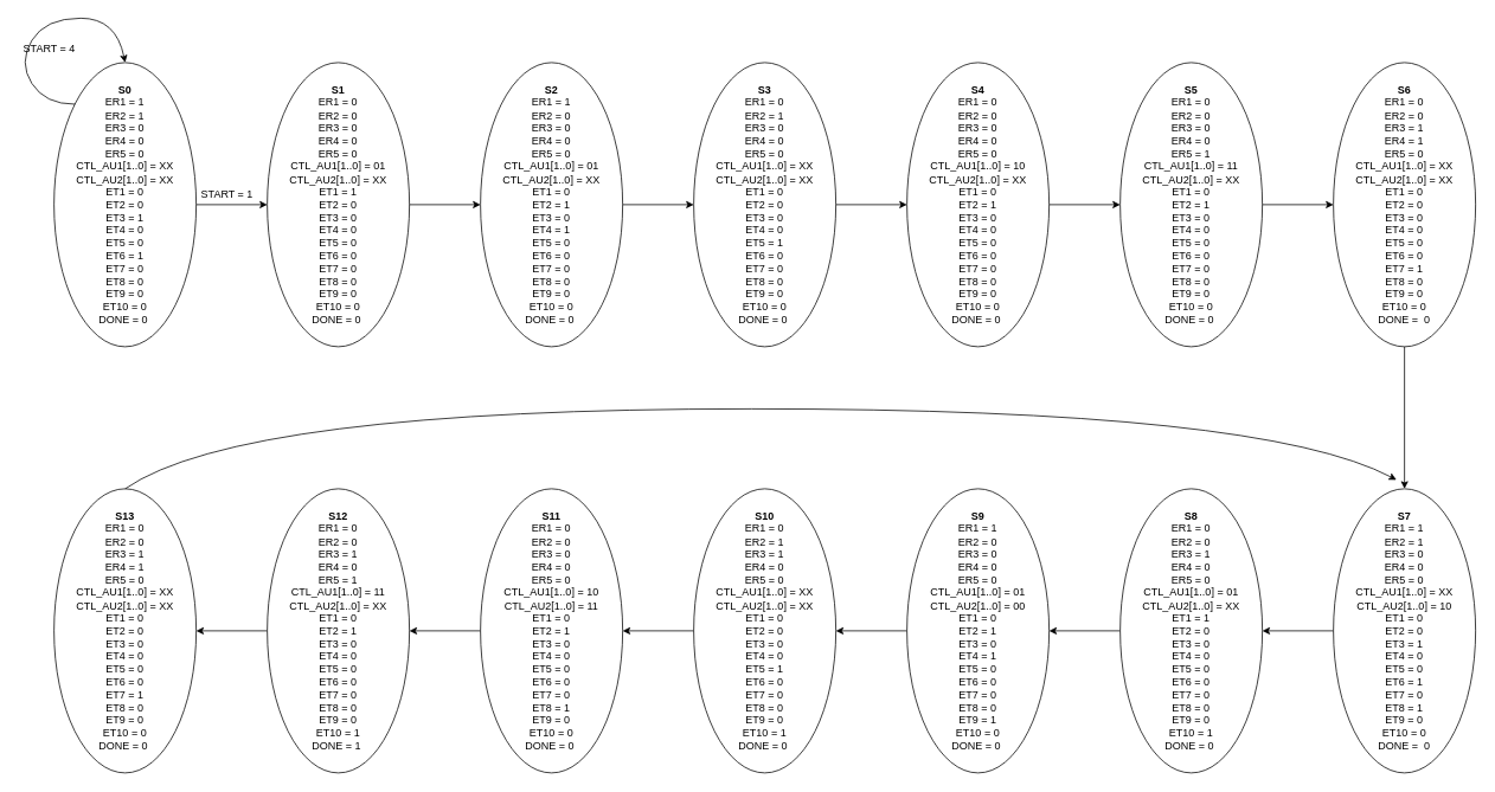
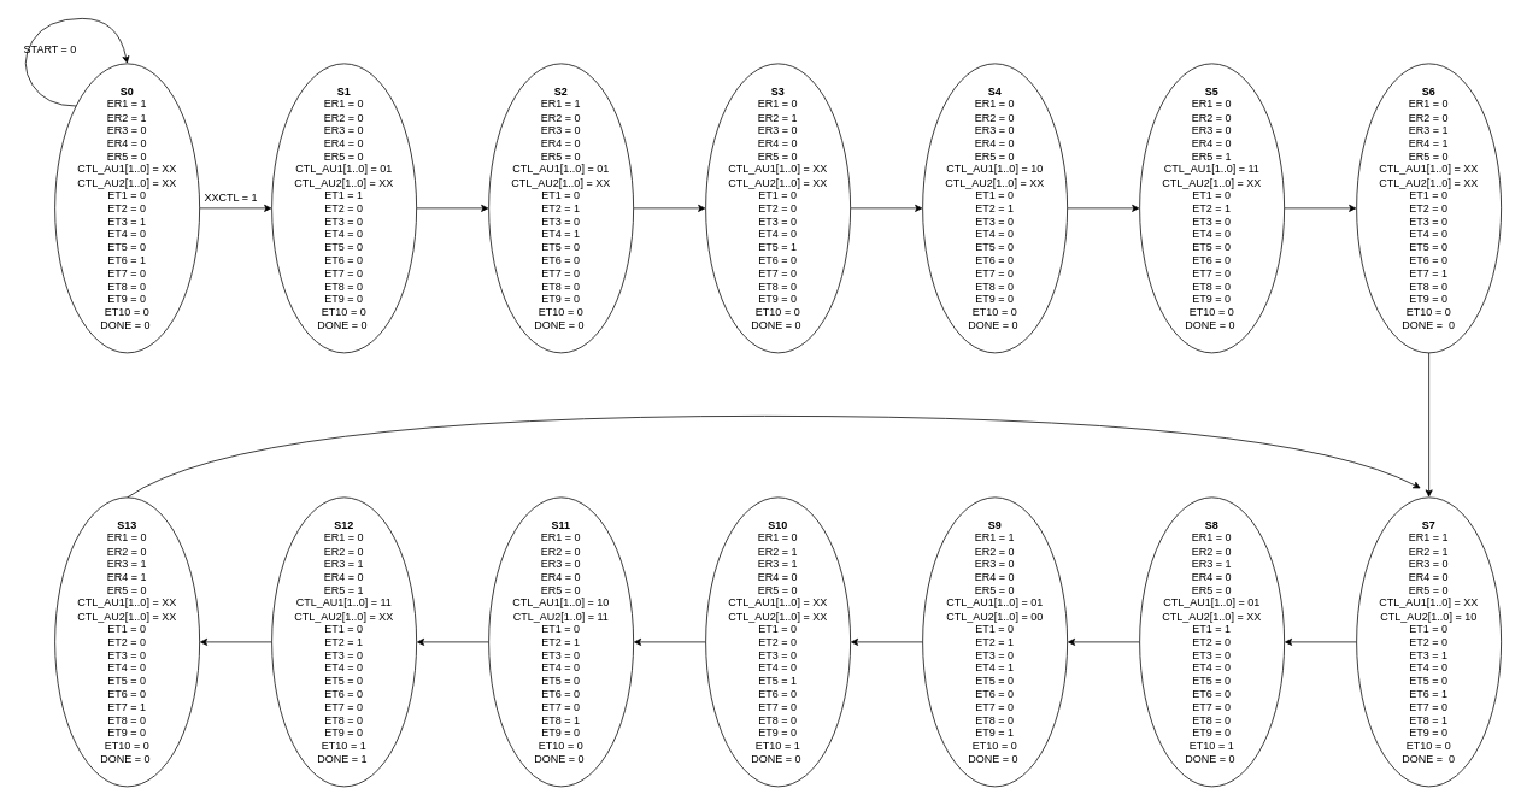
- <mxCell id="18" value="START = 4" style="text;html=1;strokeColor=none;fillColor=none;align=center;verticalAlign=middle;whiteSpace=wrap;rounded=0;" parent="1" vertex="1"><mxGeometry y="40" width="70" height="30" as="geometry" x="20" /></mxCell>
+ <mxCell id="18" value="START = 0" style="text;html=1;strokeColor=none;fillColor=none;align=center;verticalAlign=middle;whiteSpace=wrap;rounded=0;" parent="1" vertex="1"><mxGeometry y="40" width="70" height="30" as="geometry" x="20" /></mxCell>
- <mxCell id="19" value="START = 1" style="text;html=1;strokeColor=none;fillColor=none;align=center;verticalAlign=middle;whiteSpace=wrap;rounded=0;" parent="1" vertex="1"><mxGeometry x="220" y="203" width="70" height="30" as="geometry" /></mxCell>
+ <mxCell id="19" value="XXCTL = 1" style="text;html=1;strokeColor=none;fillColor=none;align=center;verticalAlign=middle;whiteSpace=wrap;rounded=0;" parent="1" vertex="1"><mxGeometry x="220" y="203" width="70" height="30" as="geometry" /></mxCell>
